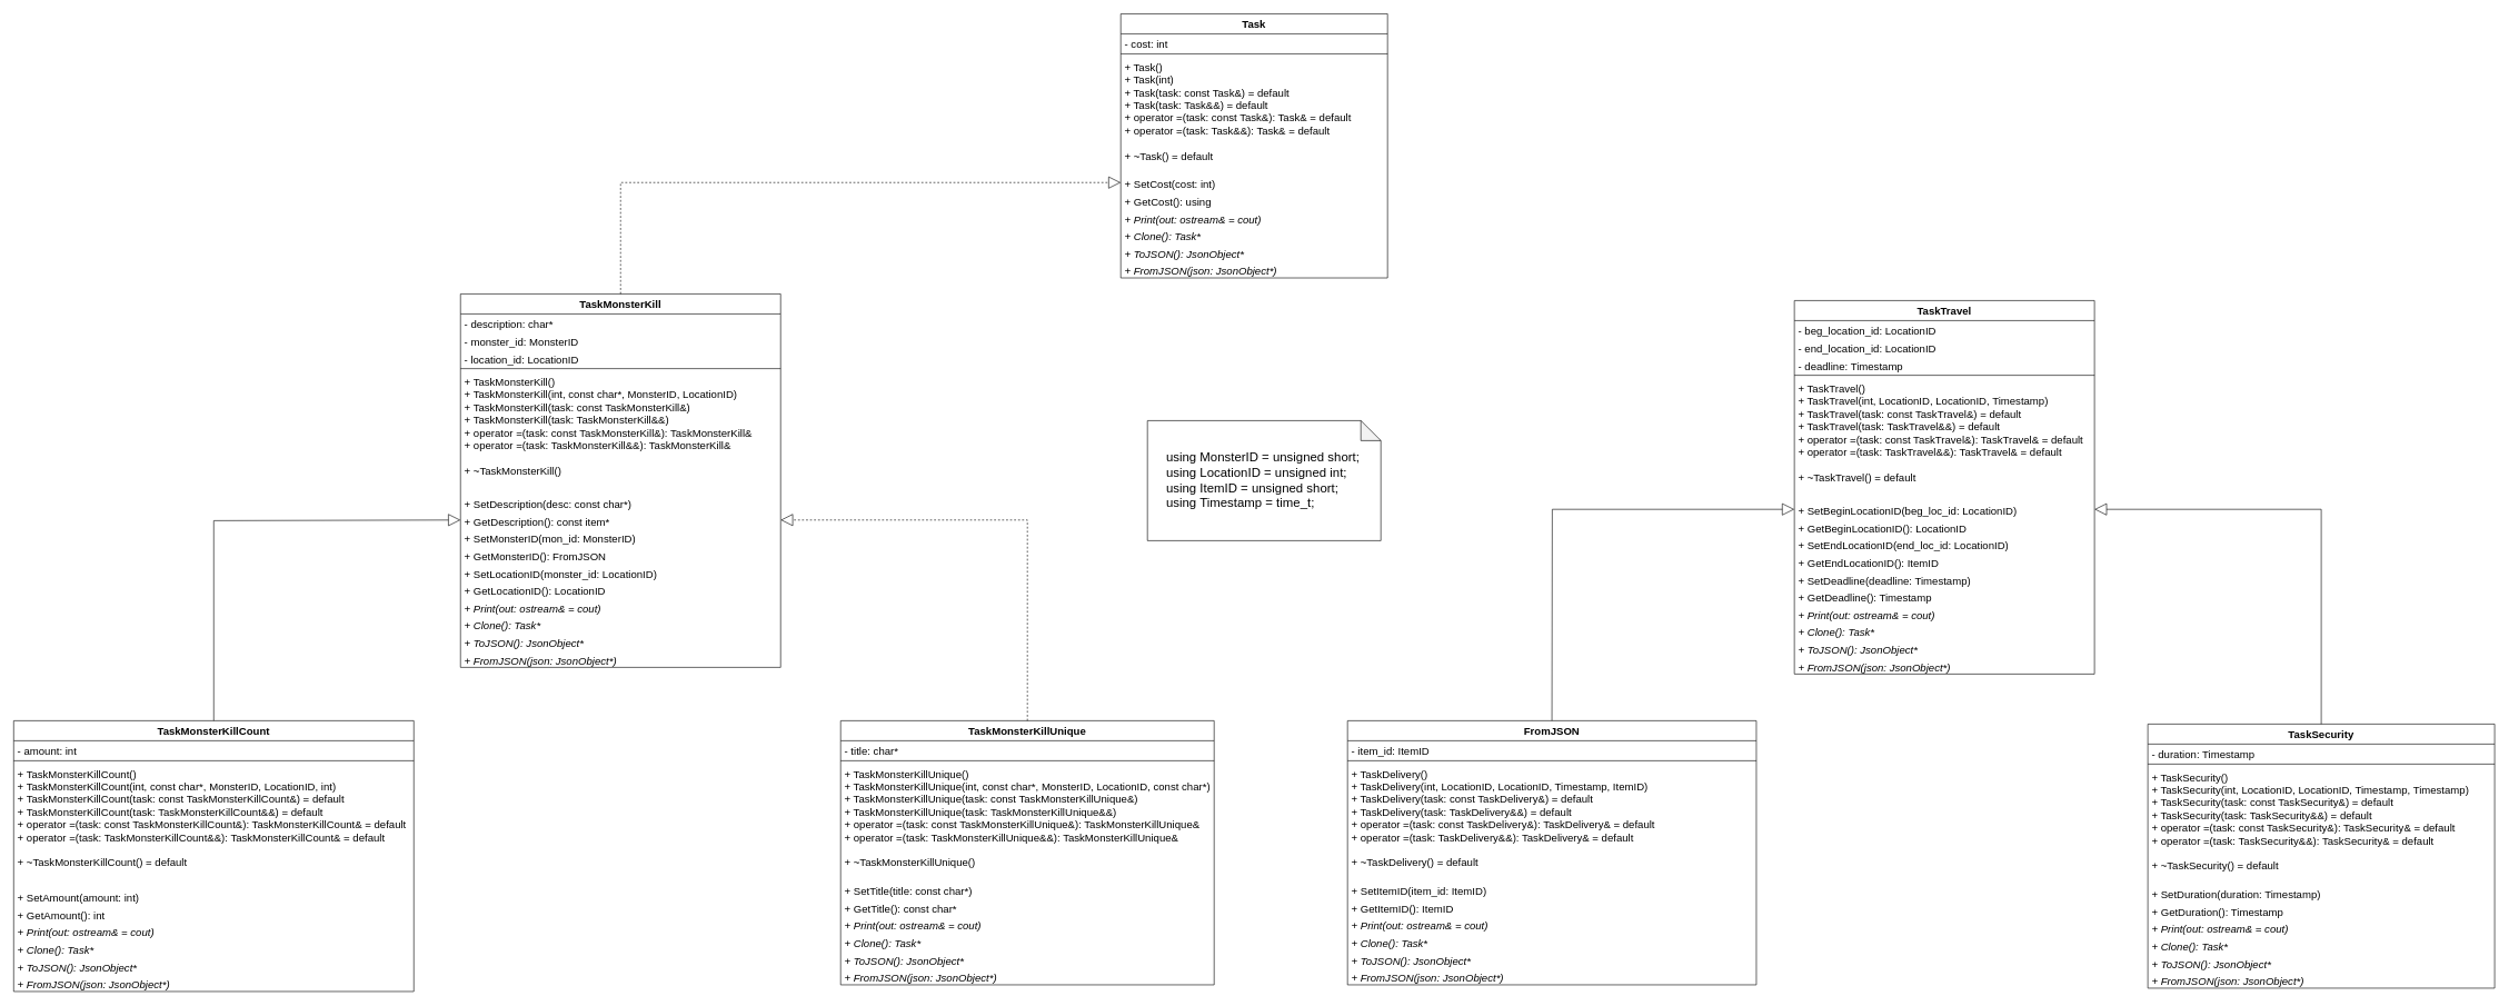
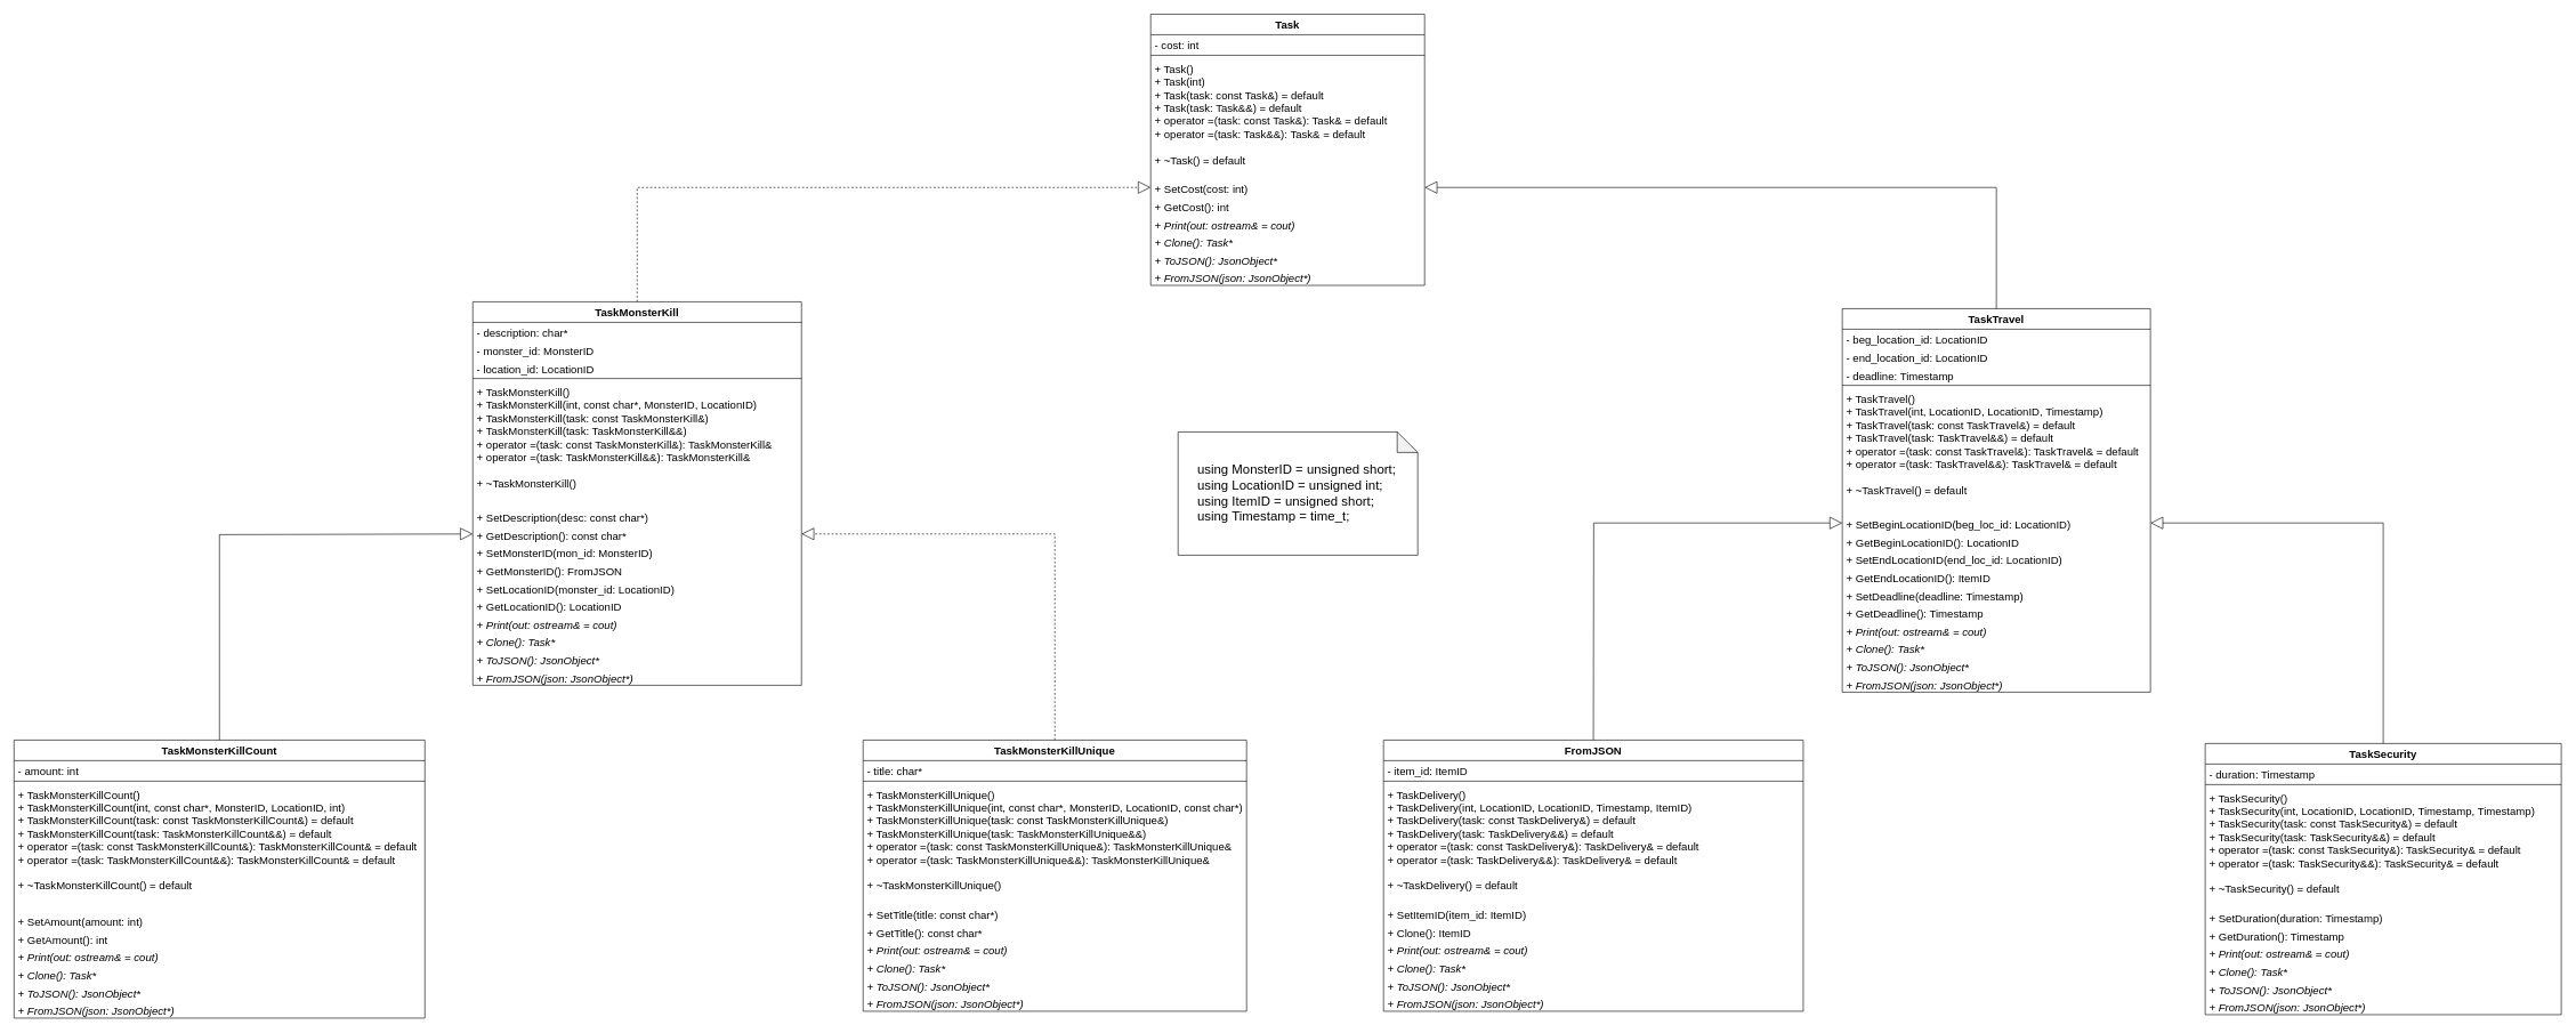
+ <mxCell id="45" value="" style="endArrow=block;endSize=16;endFill=0;html=1;rounded=0;exitX=0.5;exitY=0;exitDx=0;exitDy=0;entryX=1;entryY=0.5;entryDx=0;entryDy=0;" parent="1" source="29" target="6" edge="1"><mxGeometry x="0.161" y="11" width="160" relative="1" as="geometry"><mxPoint x="2230" y="277" as="sourcePoint" /><mxPoint x="2470" y="60" as="targetPoint" /><Array as="points"><mxPoint x="2915" y="273" /></Array><mxPoint as="offset" /></mxGeometry></mxCell>
- <mxCell id="7" value="+ GetCost(): using" style="text;strokeColor=none;fillColor=none;align=left;verticalAlign=top;spacingLeft=4;spacingRight=4;overflow=hidden;rotatable=0;points=[[0,0.5],[1,0.5]];portConstraint=eastwest;fontSize=16;" parent="2" vertex="1"><mxGeometry y="266" width="400" height="26" as="geometry" /></mxCell>
+ <mxCell id="7" value="+ GetCost(): int" style="text;strokeColor=none;fillColor=none;align=left;verticalAlign=top;spacingLeft=4;spacingRight=4;overflow=hidden;rotatable=0;points=[[0,0.5],[1,0.5]];portConstraint=eastwest;fontSize=16;" parent="2" vertex="1"><mxGeometry y="266" width="400" height="26" as="geometry" /></mxCell>
- <mxCell id="19" value="+ GetDescription(): const item*" style="text;strokeColor=none;fillColor=none;align=left;verticalAlign=top;spacingLeft=4;spacingRight=4;overflow=hidden;rotatable=0;points=[[0,0.5],[1,0.5]];portConstraint=eastwest;fontSize=16;" parent="12" vertex="1"><mxGeometry y="326" width="480" height="26" as="geometry" /></mxCell>
+ <mxCell id="19" value="+ GetDescription(): const char*" style="text;strokeColor=none;fillColor=none;align=left;verticalAlign=top;spacingLeft=4;spacingRight=4;overflow=hidden;rotatable=0;points=[[0,0.5],[1,0.5]];portConstraint=eastwest;fontSize=16;" parent="12" vertex="1"><mxGeometry y="326" width="480" height="26" as="geometry" /></mxCell>
- <mxCell id="73" value="+ GetItemID(): ItemID" style="text;strokeColor=none;fillColor=none;align=left;verticalAlign=top;spacingLeft=4;spacingRight=4;overflow=hidden;rotatable=0;points=[[0,0.5],[1,0.5]];portConstraint=eastwest;fontSize=16;" parent="68" vertex="1"><mxGeometry y="266" width="613" height="26" as="geometry" /></mxCell>
+ <mxCell id="73" value="+ Clone(): ItemID" style="text;strokeColor=none;fillColor=none;align=left;verticalAlign=top;spacingLeft=4;spacingRight=4;overflow=hidden;rotatable=0;points=[[0,0.5],[1,0.5]];portConstraint=eastwest;fontSize=16;" parent="68" vertex="1"><mxGeometry y="266" width="613" height="26" as="geometry" /></mxCell>
